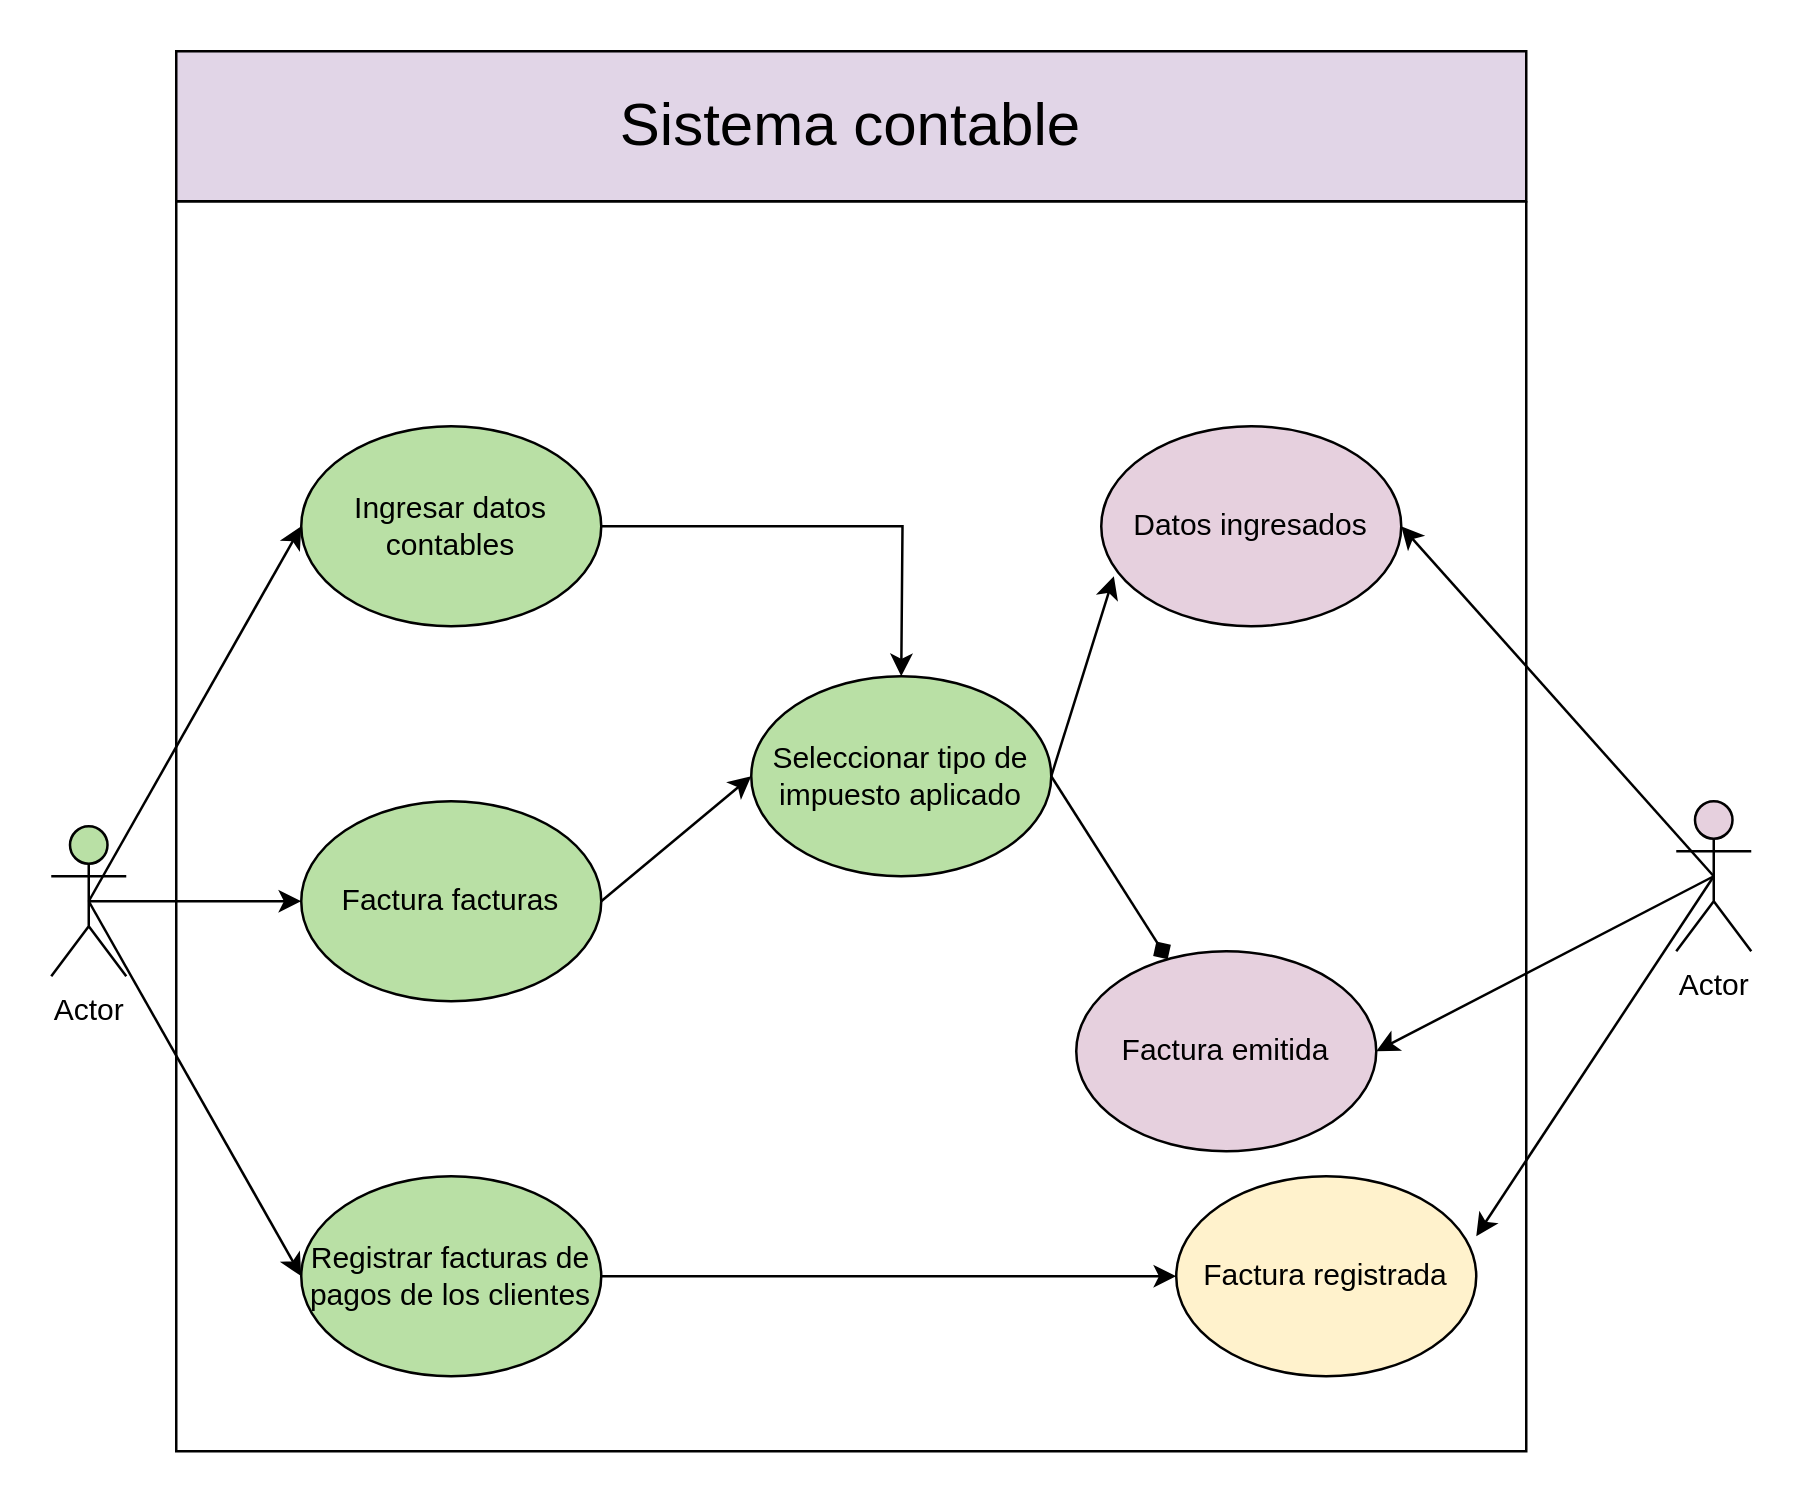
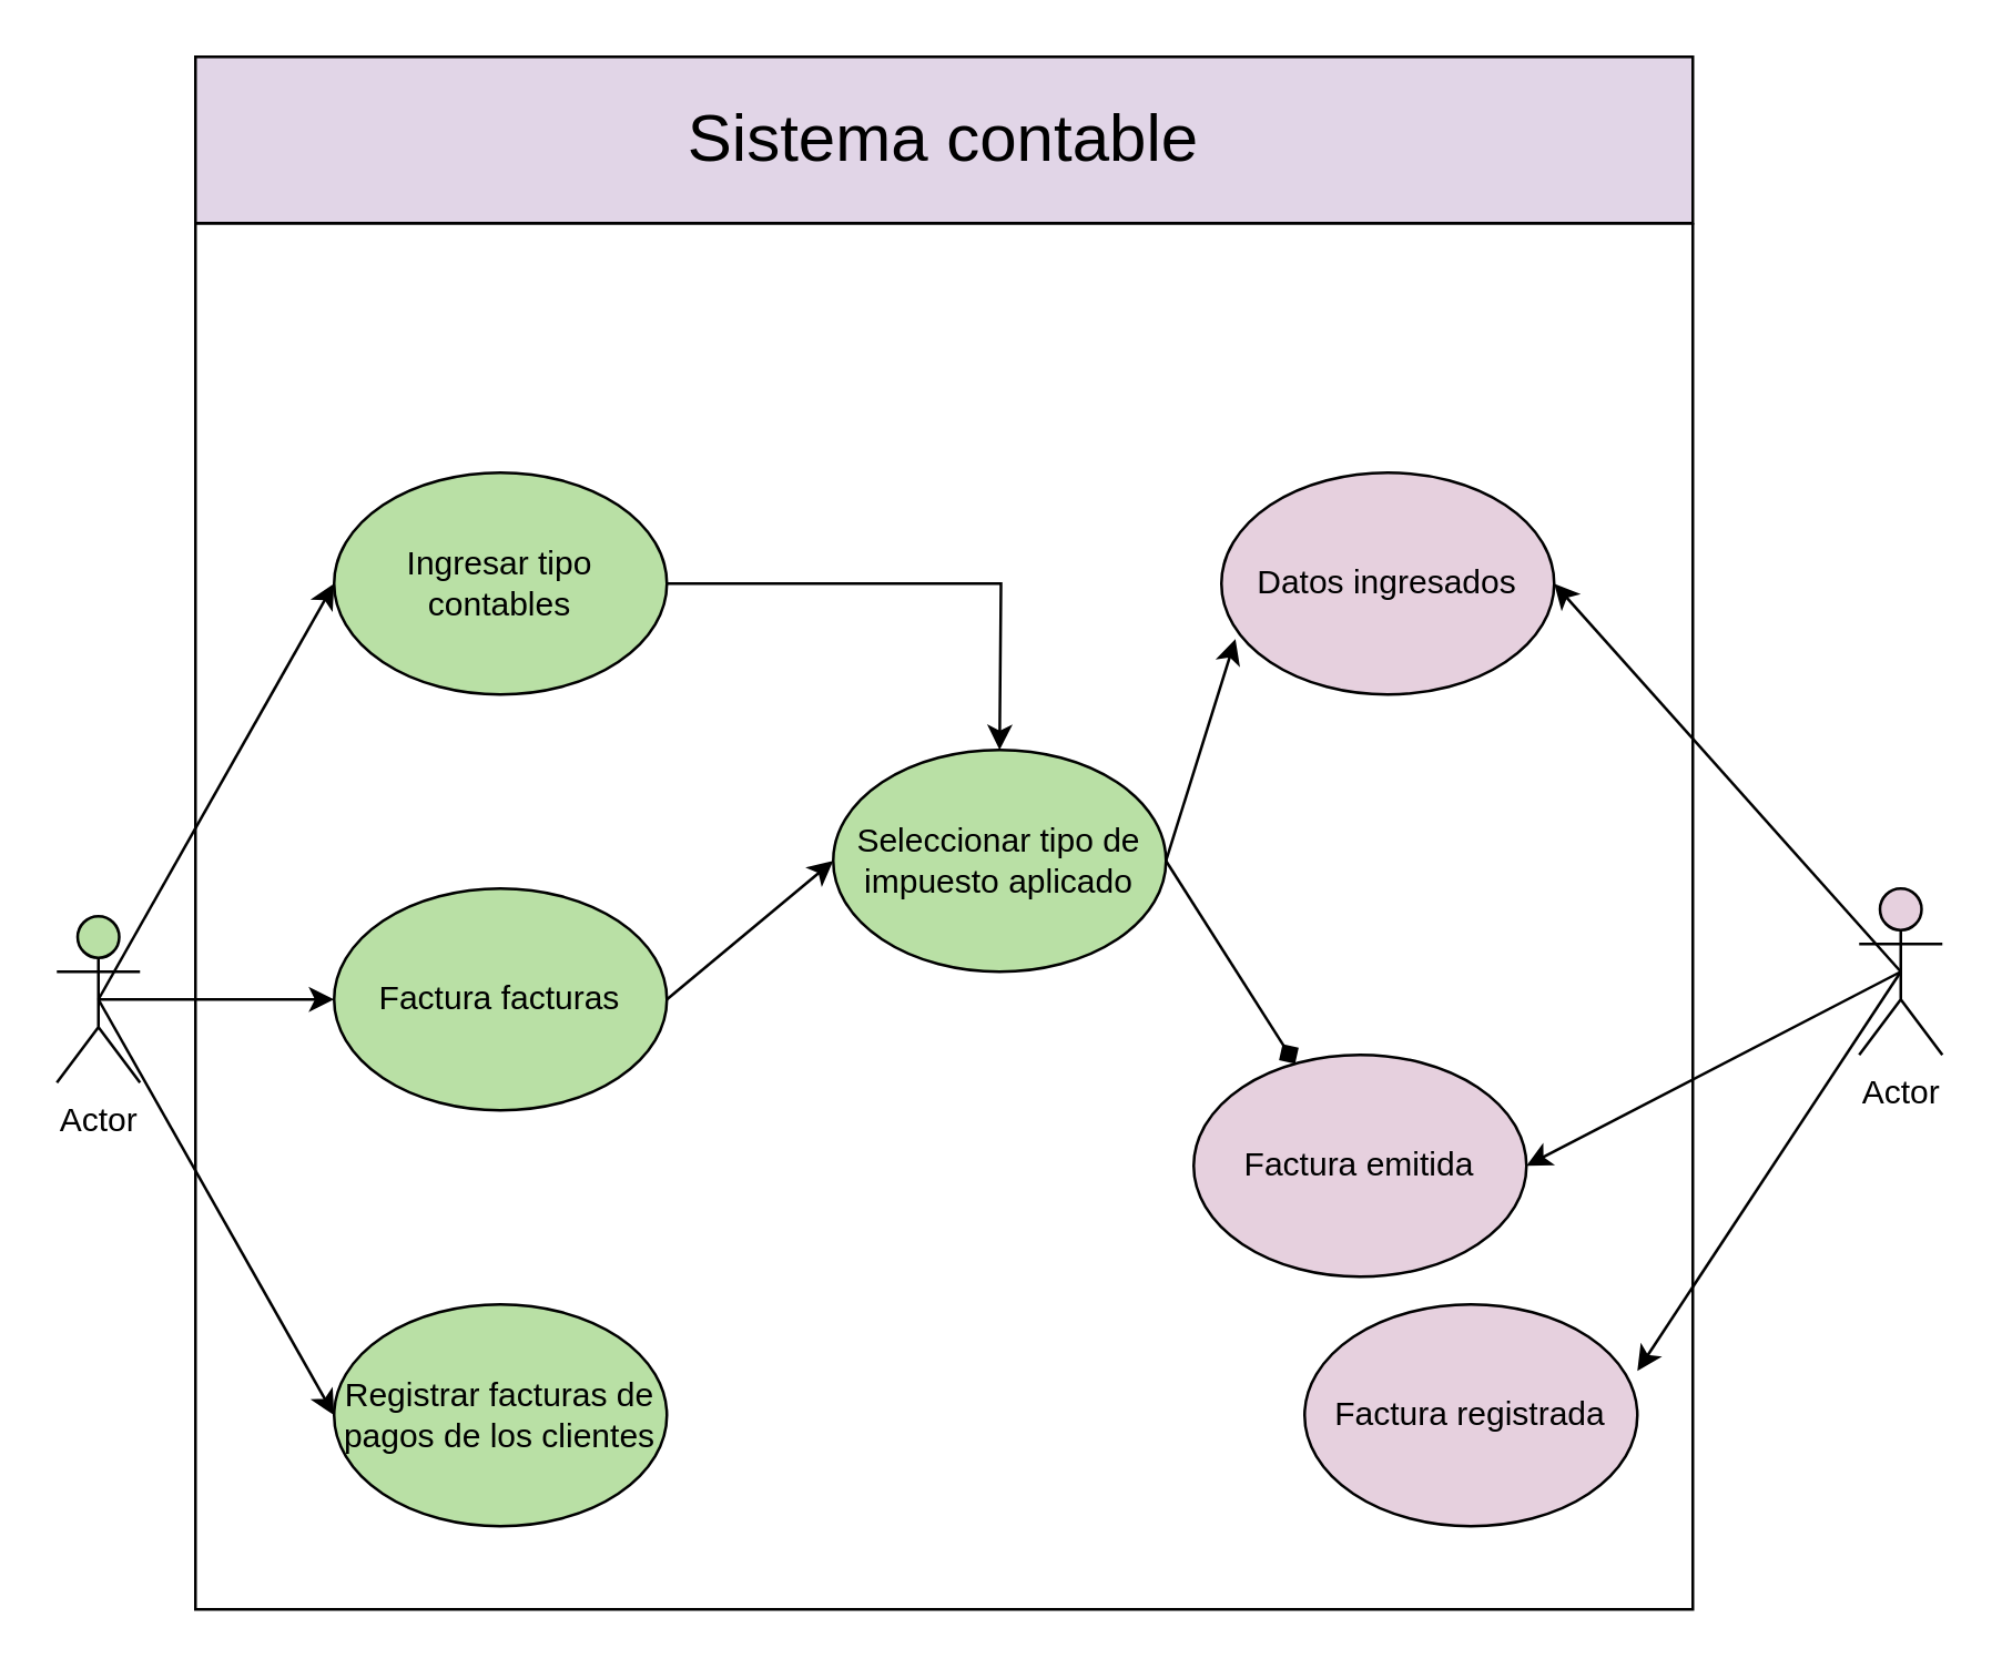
- <mxCell id="7" value="Ingresar datos contables" style="ellipse;whiteSpace=wrap;html=1;fillColor=#B9E0A5;" vertex="1" parent="6"><mxGeometry x="50" y="90" width="120" height="80" as="geometry" /></mxCell>
+ <mxCell id="7" value="Ingresar tipo contables" style="ellipse;whiteSpace=wrap;html=1;fillColor=#B9E0A5;" vertex="1" parent="6"><mxGeometry x="50" y="90" width="120" height="80" as="geometry" /></mxCell>
- <mxCell id="10" style="edgeStyle=orthogonalEdgeStyle;rounded=0;orthogonalLoop=1;jettySize=auto;html=1;exitX=1;exitY=0.5;exitDx=0;exitDy=0;entryX=0;entryY=0.5;entryDx=0;entryDy=0;" edge="1" parent="6" source="11" target="17"><mxGeometry relative="1" as="geometry" /></mxCell>
- <mxCell id="17" value="Factura registrada" style="ellipse;whiteSpace=wrap;html=1;fillColor=#fff2cc;" vertex="1" parent="6"><mxGeometry x="400" y="390" width="120" height="80" as="geometry" /></mxCell>
+ <mxCell id="17" value="Factura registrada" style="ellipse;whiteSpace=wrap;html=1;fillColor=#E6D0DE;" vertex="1" parent="6"><mxGeometry x="400" y="390" width="120" height="80" as="geometry" /></mxCell>
